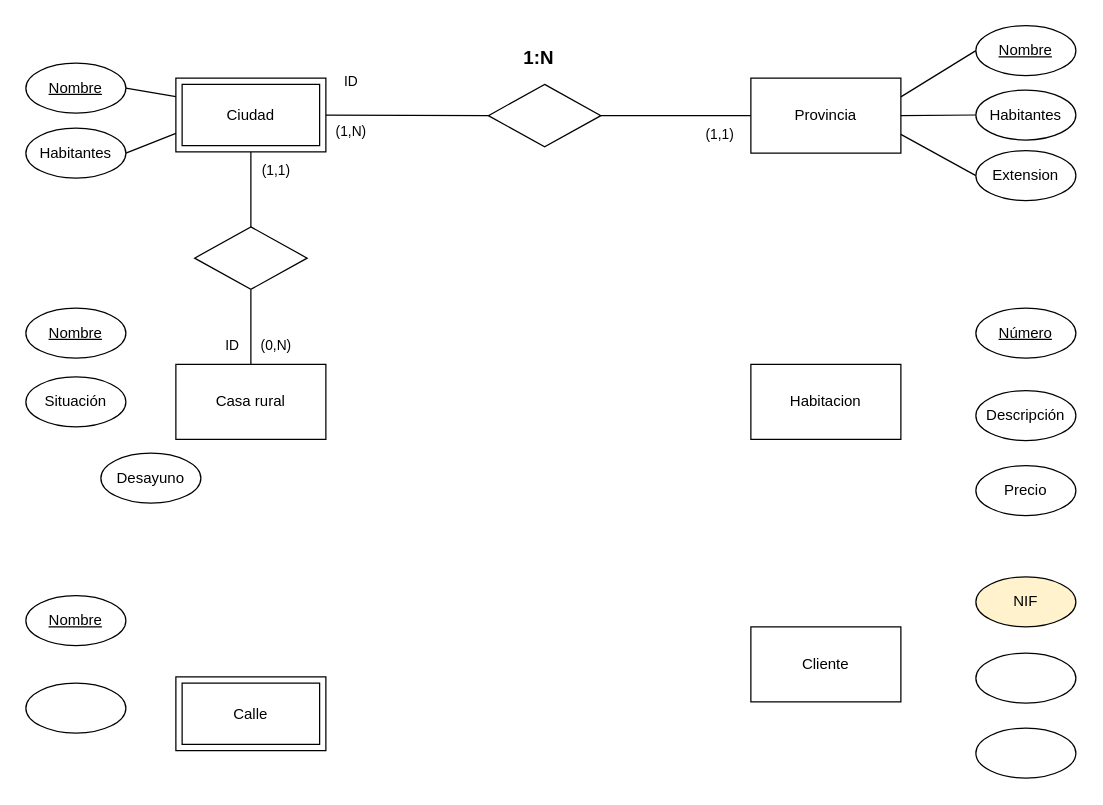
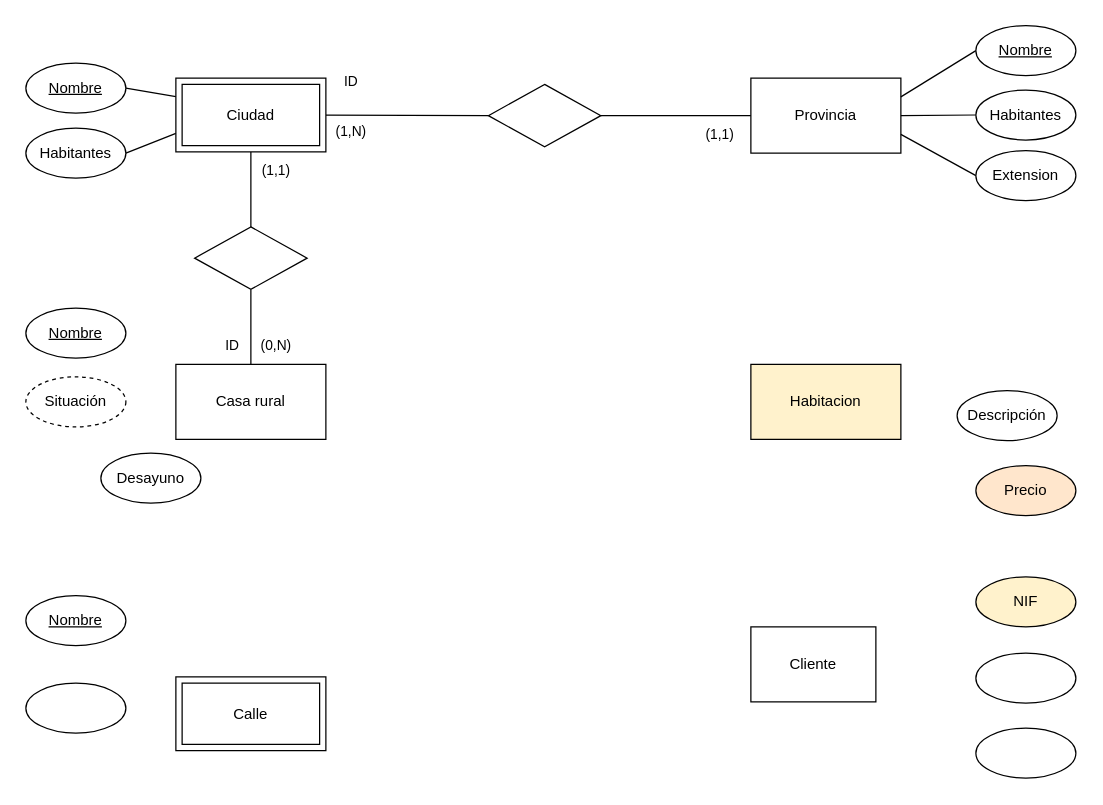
- <mxCell id="36" value="&lt;font style=&quot;font-size: 15px;&quot;&gt;&lt;b&gt;1:N&lt;/b&gt;&lt;/font&gt;" style="text;html=1;align=center;verticalAlign=middle;resizable=0;points=[];autosize=1;strokeColor=none;fillColor=none;fontFamily=Helvetica;fontSize=11;fontColor=default;labelBackgroundColor=default;" parent="1" vertex="1"><mxGeometry x="405" y="30" width="50" height="30" as="geometry" /></mxCell>
- <mxCell id="16" value="&lt;u&gt;Número&lt;/u&gt;" style="ellipse;whiteSpace=wrap;html=1;" parent="1" vertex="1"><mxGeometry x="780" y="246" width="80" height="40" as="geometry" /></mxCell>
- <mxCell id="8" value="Situación" style="ellipse;whiteSpace=wrap;html=1;" parent="1" vertex="1"><mxGeometry x="20" y="301" width="80" height="40" as="geometry" /></mxCell>
+ <mxCell id="8" value="Situación" style="ellipse;whiteSpace=wrap;html=1;dashed=1;" parent="1" vertex="1"><mxGeometry x="20" y="301" width="80" height="40" as="geometry" /></mxCell>
- <mxCell id="15" value="Habitacion" style="rounded=0;whiteSpace=wrap;html=1;" parent="1" vertex="1"><mxGeometry x="600" y="291" width="120" height="60" as="geometry" /></mxCell>
+ <mxCell id="15" value="Habitacion" style="rounded=0;whiteSpace=wrap;html=1;fillColor=#fff2cc;" parent="1" vertex="1"><mxGeometry x="600" y="291" width="120" height="60" as="geometry" /></mxCell>
- <mxCell id="17" value="Descripción" style="ellipse;whiteSpace=wrap;html=1;" parent="1" vertex="1"><mxGeometry x="780" y="312" width="80" height="40" as="geometry" /></mxCell>
+ <mxCell id="17" value="Descripción" style="ellipse;whiteSpace=wrap;html=1;" parent="1" vertex="1"><mxGeometry x="765" y="312" width="80" height="40" as="geometry" /></mxCell>
- <mxCell id="18" value="Precio" style="ellipse;whiteSpace=wrap;html=1;" parent="1" vertex="1"><mxGeometry x="780" y="372" width="80" height="40" as="geometry" /></mxCell>
+ <mxCell id="18" value="Precio" style="ellipse;whiteSpace=wrap;html=1;fillColor=#ffe6cc;" parent="1" vertex="1"><mxGeometry x="780" y="372" width="80" height="40" as="geometry" /></mxCell>
- <mxCell id="19" value="Cliente" style="rounded=0;whiteSpace=wrap;html=1;" parent="1" vertex="1"><mxGeometry x="600" y="501" width="120" height="60" as="geometry" /></mxCell>
+ <mxCell id="19" value="Cliente" style="rounded=0;whiteSpace=wrap;html=1;" parent="1" vertex="1"><mxGeometry x="600" y="501" width="100" height="60" as="geometry" /></mxCell>
